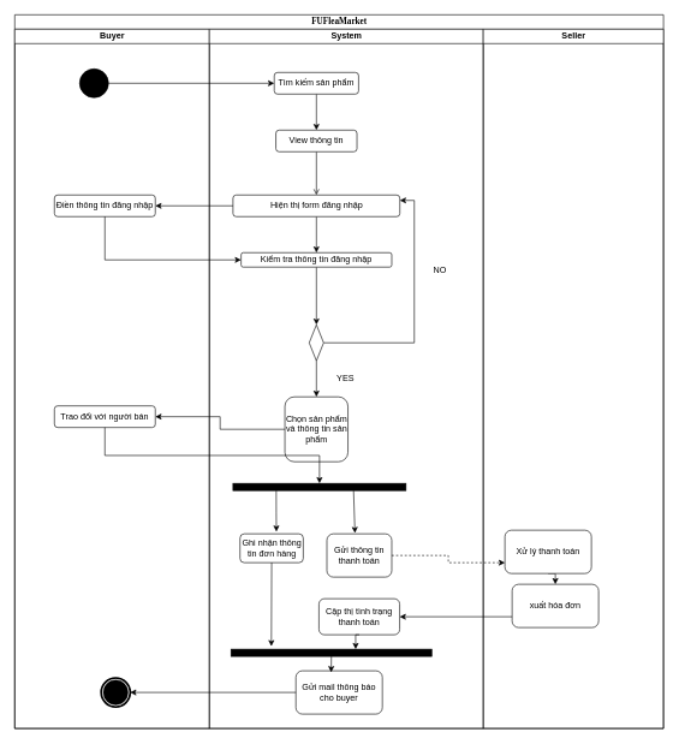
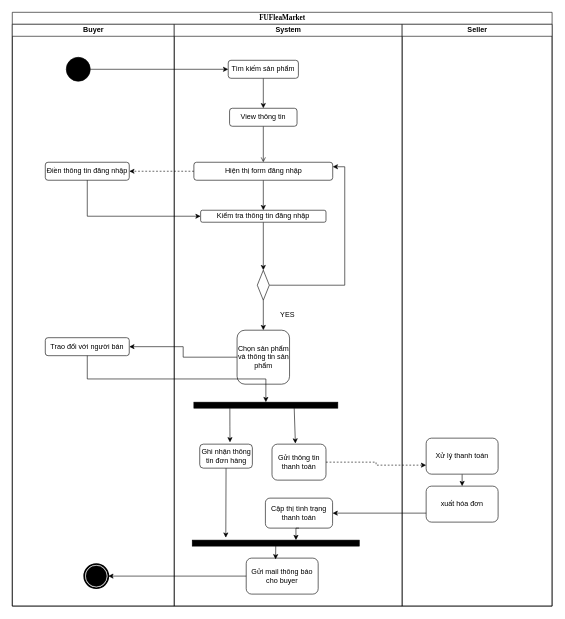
- <mxCell id="39" style="edgeStyle=orthogonalEdgeStyle;rounded=0;orthogonalLoop=1;jettySize=auto;html=1;exitX=0;exitY=0.5;exitDx=0;exitDy=0;entryX=1;entryY=0.5;entryDx=0;entryDy=0;" parent="2" source="18" target="5" edge="1"><mxGeometry relative="1" as="geometry" /></mxCell>
+ <mxCell id="39" style="edgeStyle=orthogonalEdgeStyle;rounded=0;orthogonalLoop=1;jettySize=auto;html=1;exitX=0;exitY=0.5;exitDx=0;exitDy=0;entryX=1;entryY=0.5;entryDx=0;entryDy=0;dashed=1;" parent="2" source="18" target="5" edge="1"><mxGeometry relative="1" as="geometry" /></mxCell>
- <mxCell id="21" value="NO" style="text;html=1;align=center;verticalAlign=middle;whiteSpace=wrap;rounded=0;" parent="8" vertex="1"><mxGeometry x="290" y="320" width="60" height="30" as="geometry" /></mxCell>
- <mxCell id="36" value="Xử lý thanh toán" style="rounded=1;whiteSpace=wrap;html=1;" parent="34" vertex="1"><mxGeometry x="30" y="695" width="120" height="60" as="geometry" /></mxCell>
+ <mxCell id="36" value="Xử lý thanh toán" style="rounded=1;whiteSpace=wrap;html=1;" parent="34" vertex="1"><mxGeometry x="40" y="690" width="120" height="60" as="geometry" /></mxCell>
